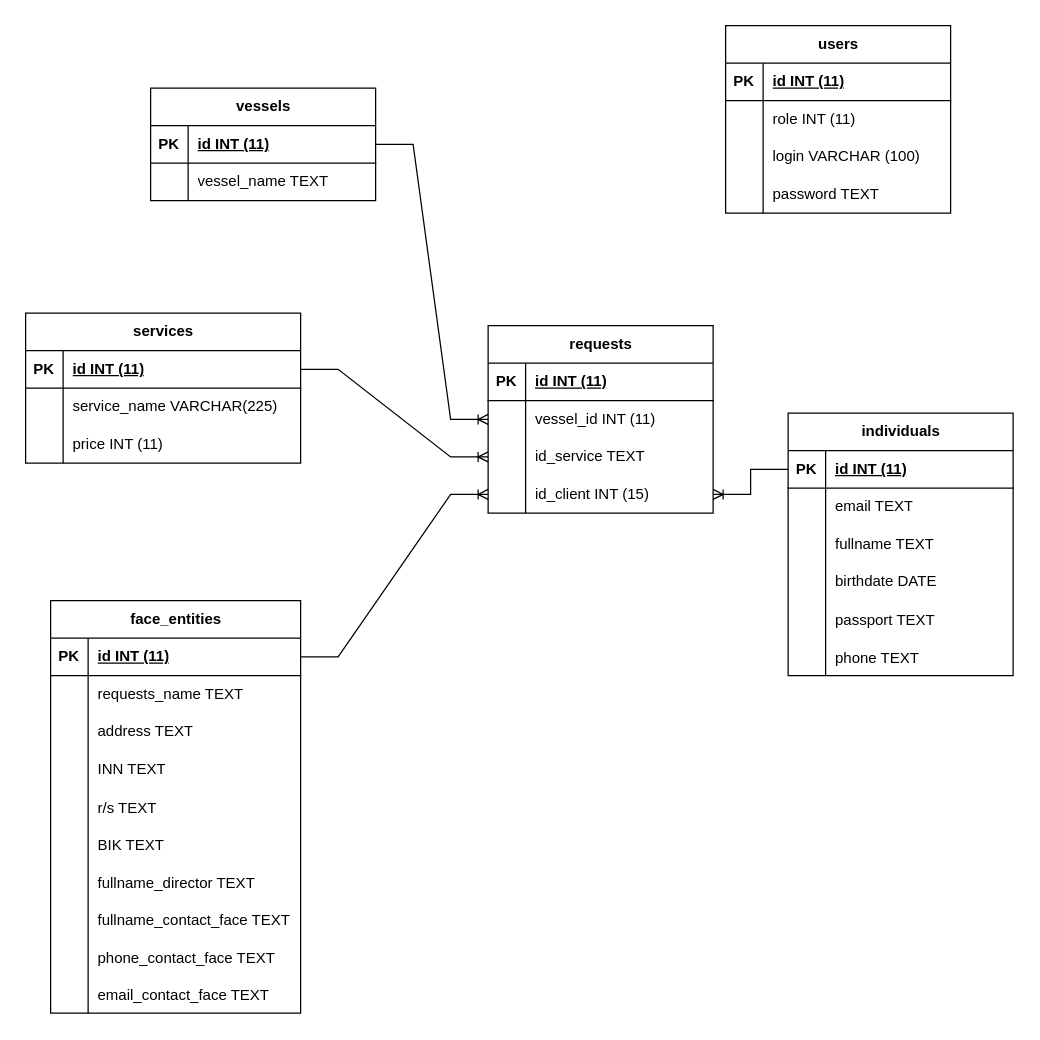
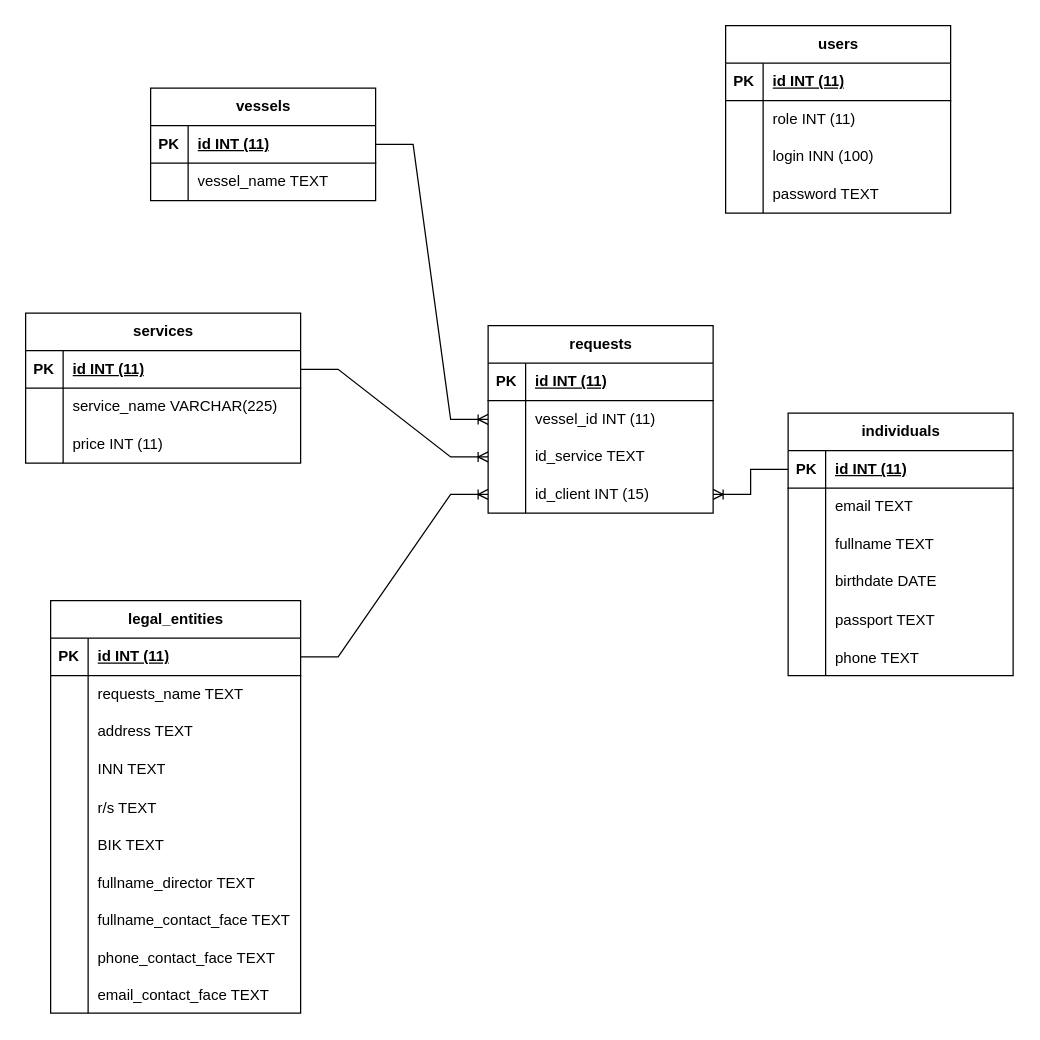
- <mxCell id="91" value="login VARCHAR (100)" style="shape=partialRectangle;connectable=0;fillColor=none;top=0;left=0;bottom=0;right=0;align=left;spacingLeft=6;overflow=hidden;whiteSpace=wrap;html=1;" vertex="1" parent="89"><mxGeometry x="30" width="150" height="30" as="geometry"><mxRectangle width="150" height="30" as="alternateBounds" /></mxGeometry></mxCell>
+ <mxCell id="91" value="login INN (100)" style="shape=partialRectangle;connectable=0;fillColor=none;top=0;left=0;bottom=0;right=0;align=left;spacingLeft=6;overflow=hidden;whiteSpace=wrap;html=1;" vertex="1" parent="89"><mxGeometry x="30" width="150" height="30" as="geometry"><mxRectangle width="150" height="30" as="alternateBounds" /></mxGeometry></mxCell>
- <mxCell id="34" value="face_entities" style="shape=table;startSize=30;container=1;collapsible=1;childLayout=tableLayout;fixedRows=1;rowLines=0;fontStyle=1;align=center;resizeLast=1;html=1;" vertex="1" parent="1"><mxGeometry x="40" y="480" width="200" height="330" as="geometry"><mxRectangle x="30" y="30" width="110" height="30" as="alternateBounds" /></mxGeometry></mxCell>
+ <mxCell id="34" value="legal_entities" style="shape=table;startSize=30;container=1;collapsible=1;childLayout=tableLayout;fixedRows=1;rowLines=0;fontStyle=1;align=center;resizeLast=1;html=1;" vertex="1" parent="1"><mxGeometry x="40" y="480" width="200" height="330" as="geometry"><mxRectangle x="30" y="30" width="110" height="30" as="alternateBounds" /></mxGeometry></mxCell>
